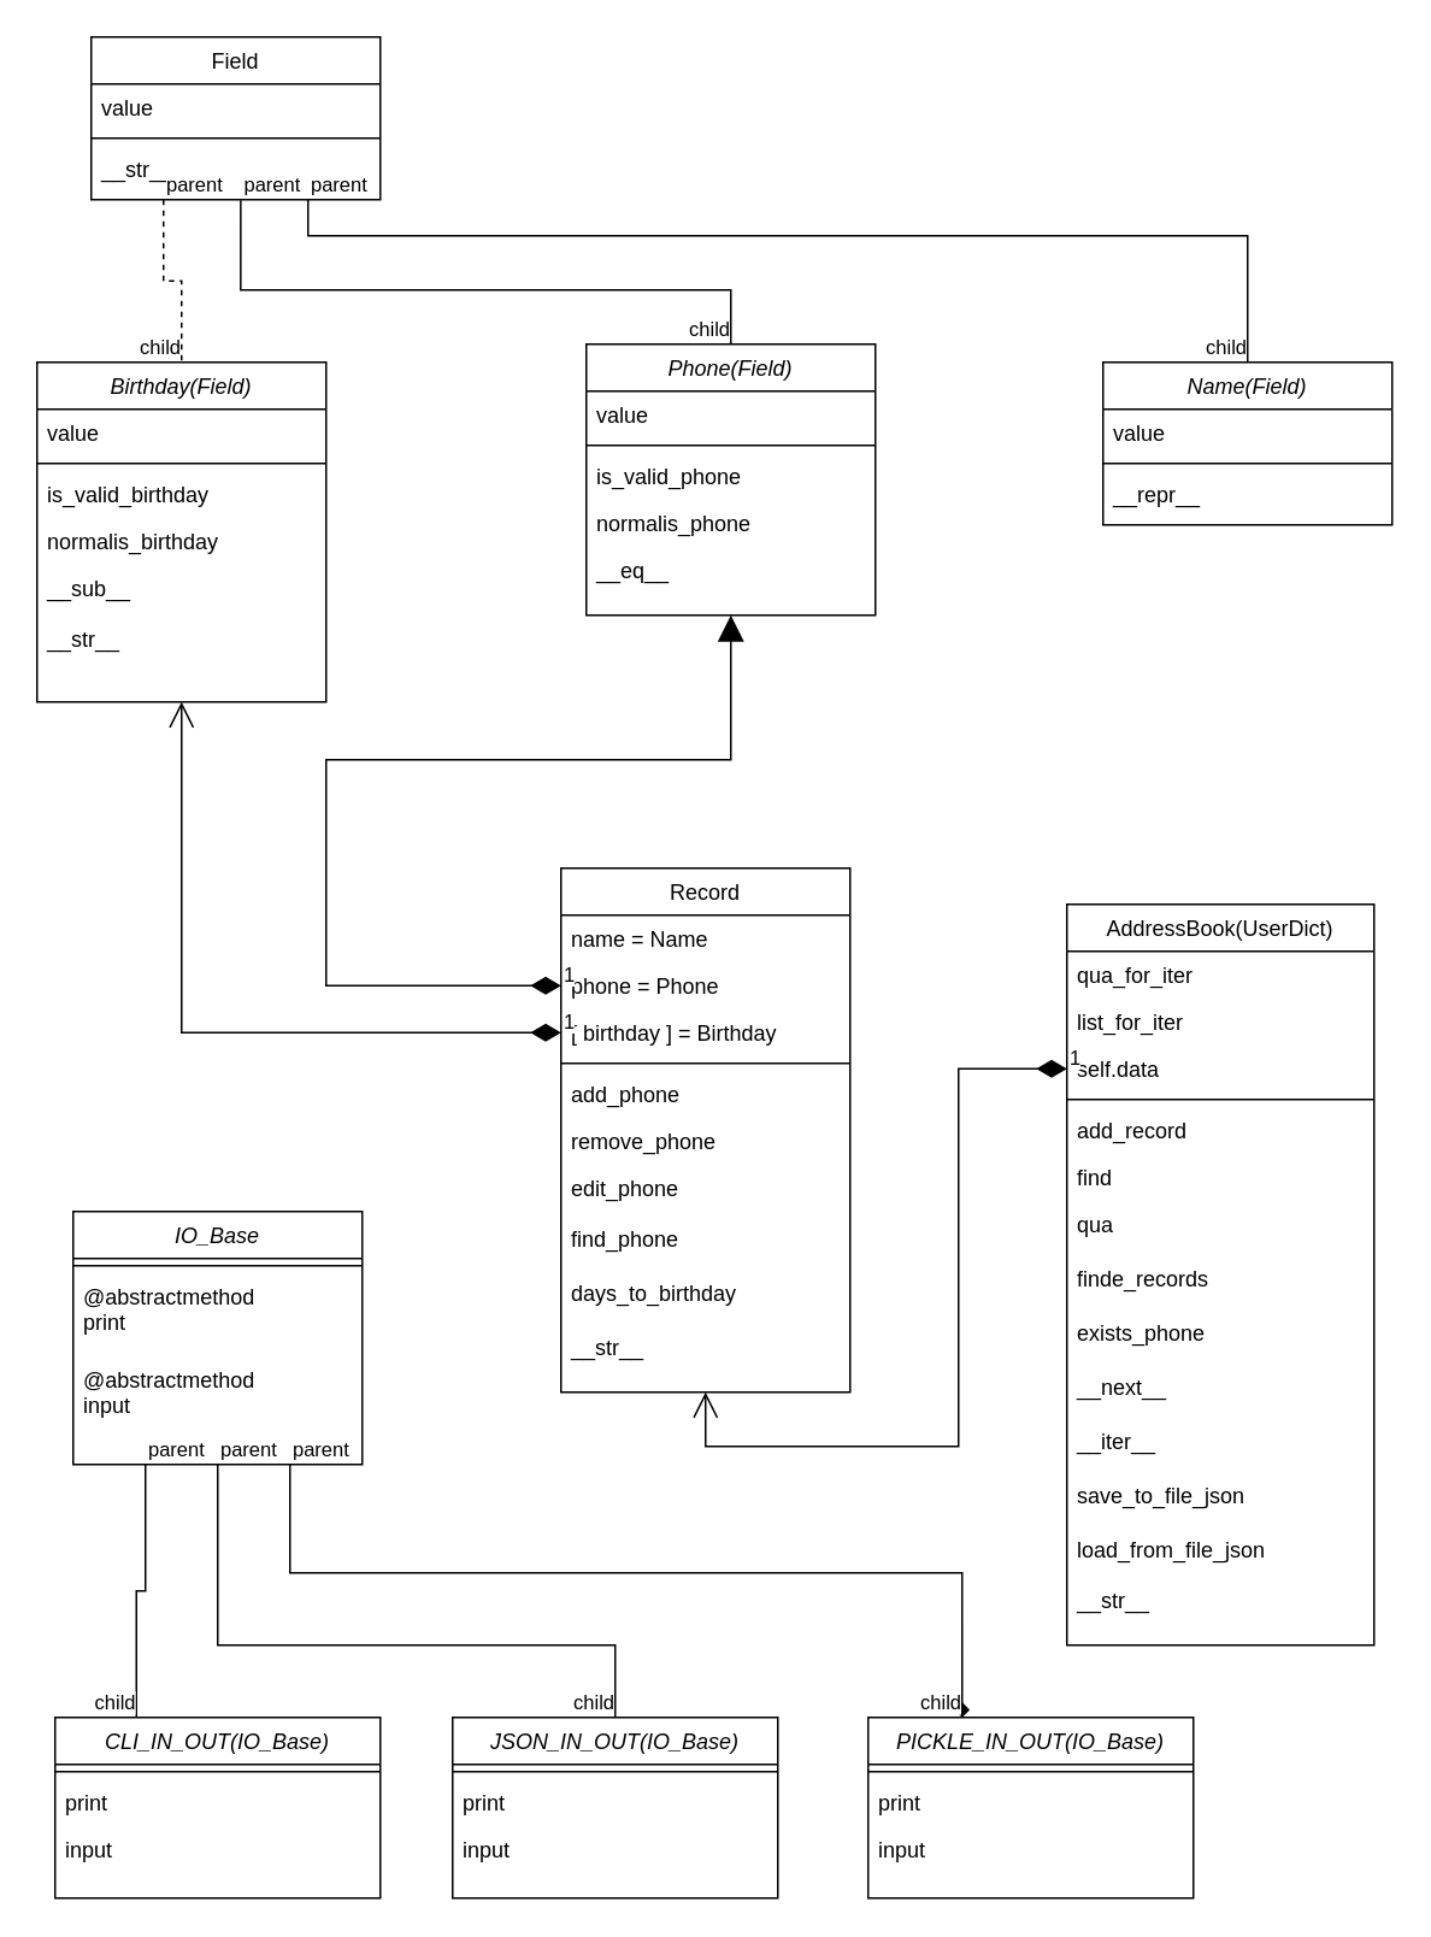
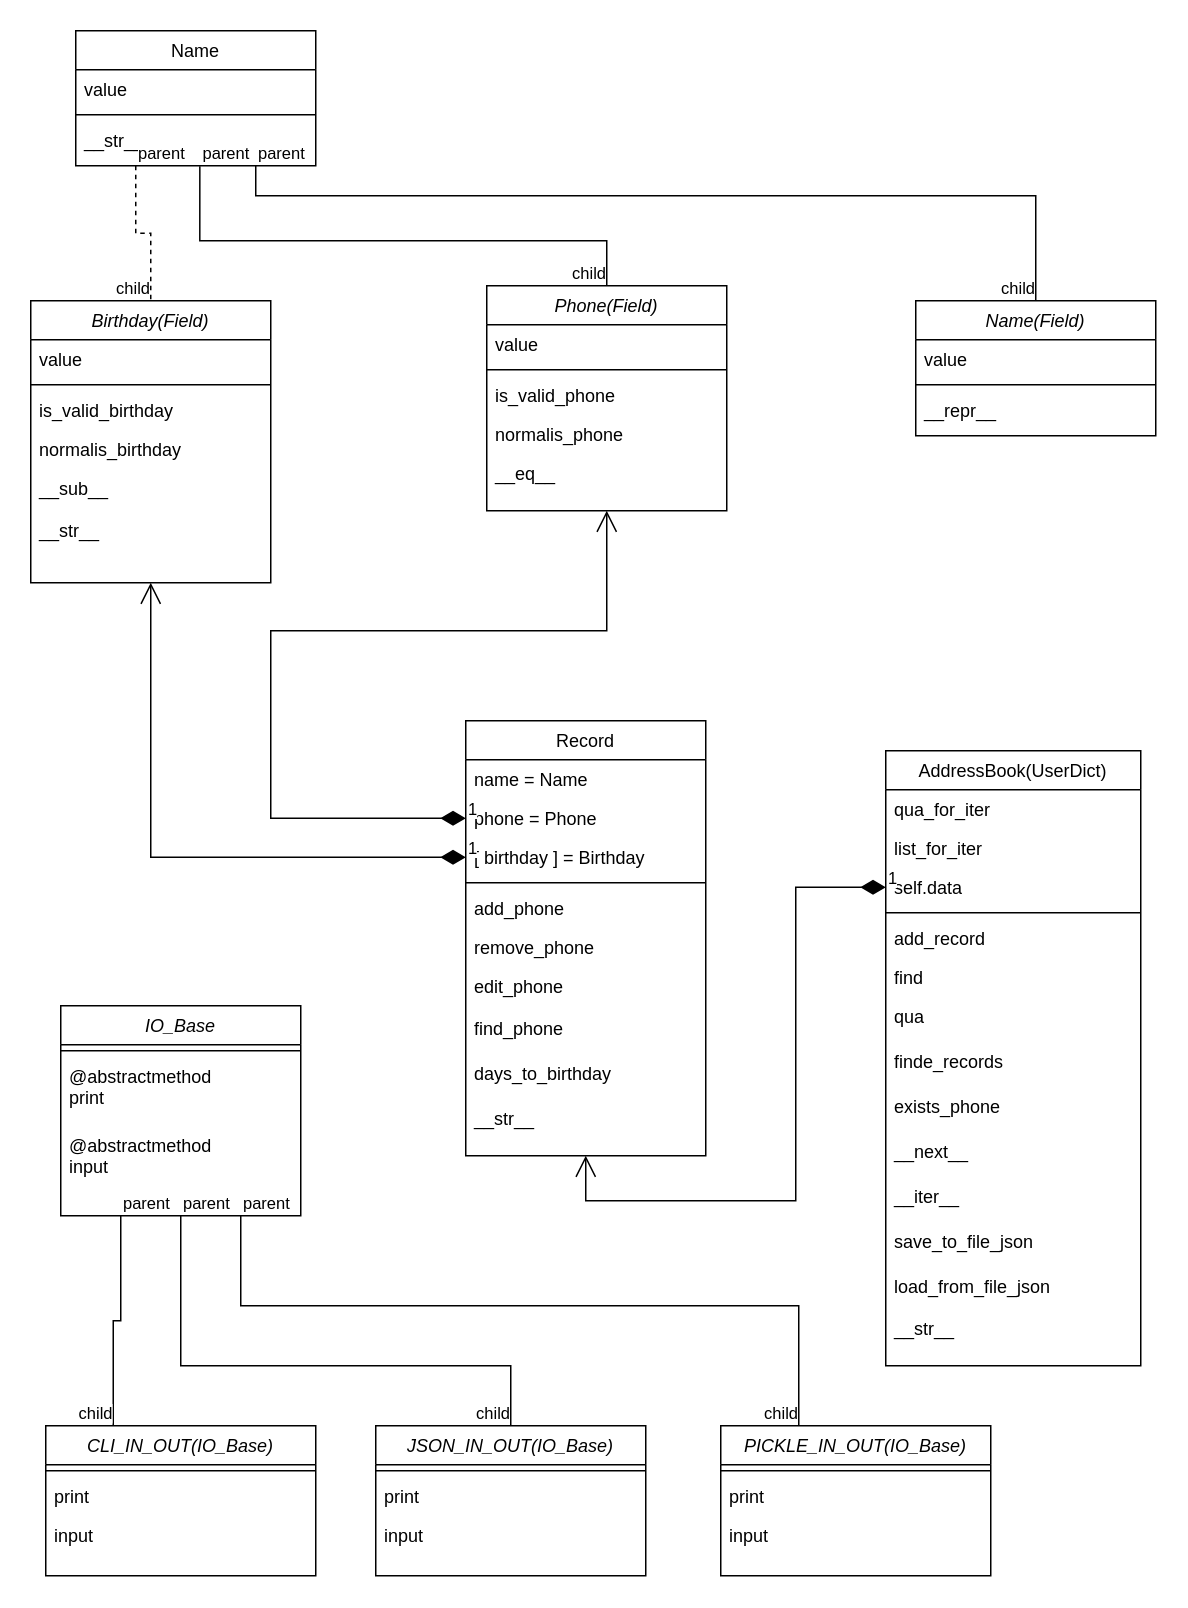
- <mxCell id="6" value="Field" style="swimlane;fontStyle=0;align=center;verticalAlign=top;childLayout=stackLayout;horizontal=1;startSize=26;horizontalStack=0;resizeParent=1;resizeLast=0;collapsible=1;marginBottom=0;rounded=0;shadow=0;strokeWidth=1;" parent="1" vertex="1"><mxGeometry x="50" y="20" width="160" height="90" as="geometry"><mxRectangle x="60" y="30" width="170" height="26" as="alternateBounds" /></mxGeometry></mxCell>
+ <mxCell id="6" value="Name" style="swimlane;fontStyle=0;align=center;verticalAlign=top;childLayout=stackLayout;horizontal=1;startSize=26;horizontalStack=0;resizeParent=1;resizeLast=0;collapsible=1;marginBottom=0;rounded=0;shadow=0;strokeWidth=1;" parent="1" vertex="1"><mxGeometry x="50" y="20" width="160" height="90" as="geometry"><mxRectangle x="60" y="30" width="170" height="26" as="alternateBounds" /></mxGeometry></mxCell>
- <mxCell id="66" value="1" style="endArrow=block;html=1;endSize=12;startArrow=diamondThin;startSize=14;startFill=1;edgeStyle=orthogonalEdgeStyle;align=left;verticalAlign=bottom;rounded=0;entryX=0.5;entryY=1;entryDx=0;entryDy=0;exitX=0;exitY=0.5;exitDx=0;exitDy=0;" edge="1" parent="1" source="40" target="25"><mxGeometry x="-1" y="3" relative="1" as="geometry"><mxPoint x="320" y="480" as="sourcePoint" /><mxPoint x="480" y="480" as="targetPoint" /><Array as="points"><mxPoint x="180" y="545" /><mxPoint x="180" y="420" /><mxPoint x="404" y="420" /></Array></mxGeometry></mxCell>
+ <mxCell id="66" value="1" style="endArrow=open;html=1;endSize=12;startArrow=diamondThin;startSize=14;startFill=1;edgeStyle=orthogonalEdgeStyle;align=left;verticalAlign=bottom;rounded=0;entryX=0.5;entryY=1;entryDx=0;entryDy=0;exitX=0;exitY=0.5;exitDx=0;exitDy=0;" edge="1" parent="1" source="40" target="25"><mxGeometry x="-1" y="3" relative="1" as="geometry"><mxPoint x="320" y="480" as="sourcePoint" /><mxPoint x="480" y="480" as="targetPoint" /><Array as="points"><mxPoint x="180" y="545" /><mxPoint x="180" y="420" /><mxPoint x="404" y="420" /></Array></mxGeometry></mxCell>
- <mxCell id="83" value="" style="endArrow=diamond;html=1;edgeStyle=orthogonalEdgeStyle;rounded=0;exitX=0.75;exitY=1;exitDx=0;exitDy=0;entryX=0.289;entryY=0;entryDx=0;entryDy=0;entryPerimeter=0;" edge="1" parent="1" source="49" target="61"><mxGeometry relative="1" as="geometry"><mxPoint x="320" y="830" as="sourcePoint" /><mxPoint x="480" y="830" as="targetPoint" /><Array as="points"><mxPoint x="160" y="870" /><mxPoint x="532" y="870" /></Array></mxGeometry></mxCell>
+ <mxCell id="83" value="" style="endArrow=none;html=1;edgeStyle=orthogonalEdgeStyle;rounded=0;exitX=0.75;exitY=1;exitDx=0;exitDy=0;entryX=0.289;entryY=0;entryDx=0;entryDy=0;entryPerimeter=0;" edge="1" parent="1" source="49" target="61"><mxGeometry relative="1" as="geometry"><mxPoint x="320" y="830" as="sourcePoint" /><mxPoint x="480" y="830" as="targetPoint" /><Array as="points"><mxPoint x="160" y="870" /><mxPoint x="532" y="870" /></Array></mxGeometry></mxCell>
